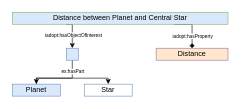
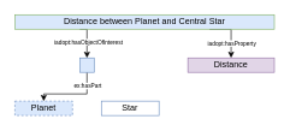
- <mxCell id="2" style="edgeStyle=orthogonalEdgeStyle;rounded=0;orthogonalLoop=1;jettySize=auto;html=1;exitX=0.75;exitY=1;exitDx=0;exitDy=0;entryX=0.5;entryY=0;entryDx=0;entryDy=0;endArrow=diamond;" edge="1" parent="1" source="6" target="7"><mxGeometry relative="1" as="geometry"><Array as="points"><mxPoint x="320" y="40" /></Array></mxGeometry></mxCell>
+ <mxCell id="2" style="edgeStyle=orthogonalEdgeStyle;rounded=0;orthogonalLoop=1;jettySize=auto;html=1;exitX=0.75;exitY=1;exitDx=0;exitDy=0;entryX=0.5;entryY=0;entryDx=0;entryDy=0;" edge="1" parent="1" source="6" target="7"><mxGeometry relative="1" as="geometry"><Array as="points"><mxPoint x="320" y="40" /></Array></mxGeometry></mxCell>
- <mxCell id="7" value="Distance" style="rounded=0;whiteSpace=wrap;html=1;fillColor=#ffe6cc;strokeColor=#9673a6;" vertex="1" parent="1"><mxGeometry x="260" y="80" width="120" height="20" as="geometry" /></mxCell>
+ <mxCell id="7" value="Distance" style="rounded=0;whiteSpace=wrap;html=1;fillColor=#e1d5e7;strokeColor=#9673a6;" vertex="1" parent="1"><mxGeometry x="260" y="80" width="120" height="20" as="geometry" /></mxCell>
- <mxCell id="11" value="" style="edgeStyle=orthogonalEdgeStyle;rounded=0;orthogonalLoop=1;jettySize=auto;html=1;" edge="1" parent="1" source="12" target="13"><mxGeometry relative="1" as="geometry"><Array as="points"><mxPoint x="60" y="130" /><mxPoint x="180" y="130" /></Array></mxGeometry></mxCell>
- <mxCell id="12" value="Planet" style="rounded=0;whiteSpace=wrap;html=1;fillColor=#dae8fc;strokeColor=#6c8ebf;" vertex="1" parent="1"><mxGeometry x="20" y="140" width="80" height="20" as="geometry" /></mxCell>
+ <mxCell id="12" value="Planet" style="rounded=0;whiteSpace=wrap;html=1;fillColor=#dae8fc;strokeColor=#6c8ebf;dashed=1;" vertex="1" parent="1"><mxGeometry x="20" y="140" width="80" height="20" as="geometry" /></mxCell>
